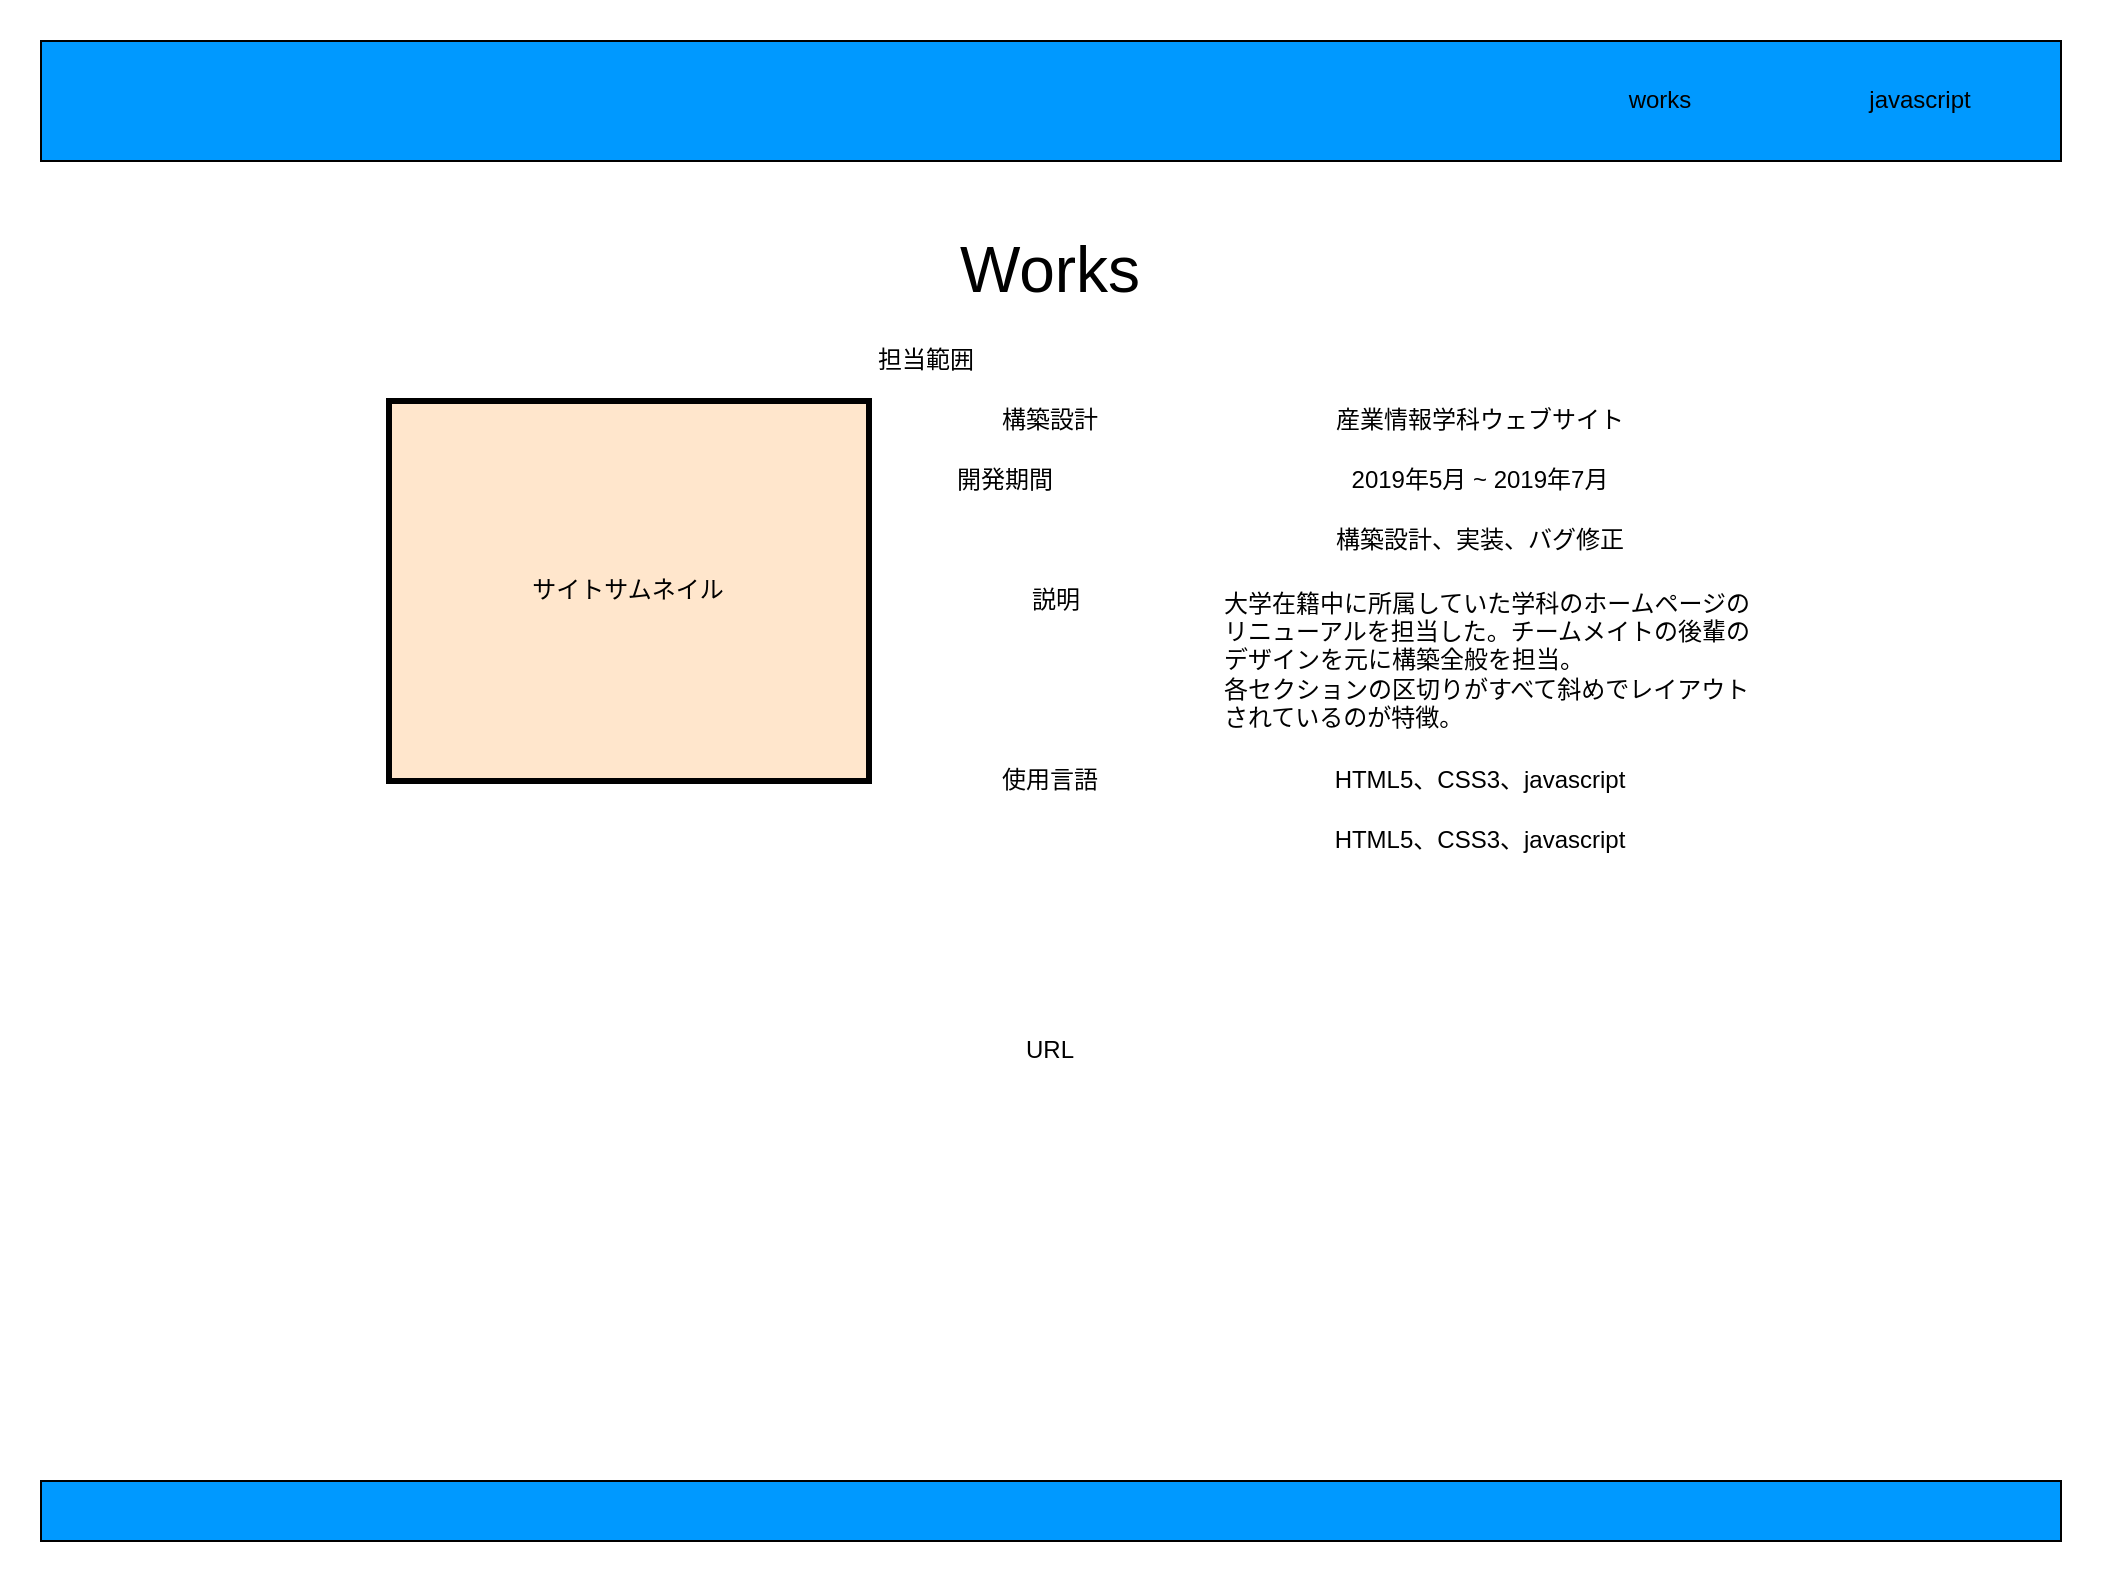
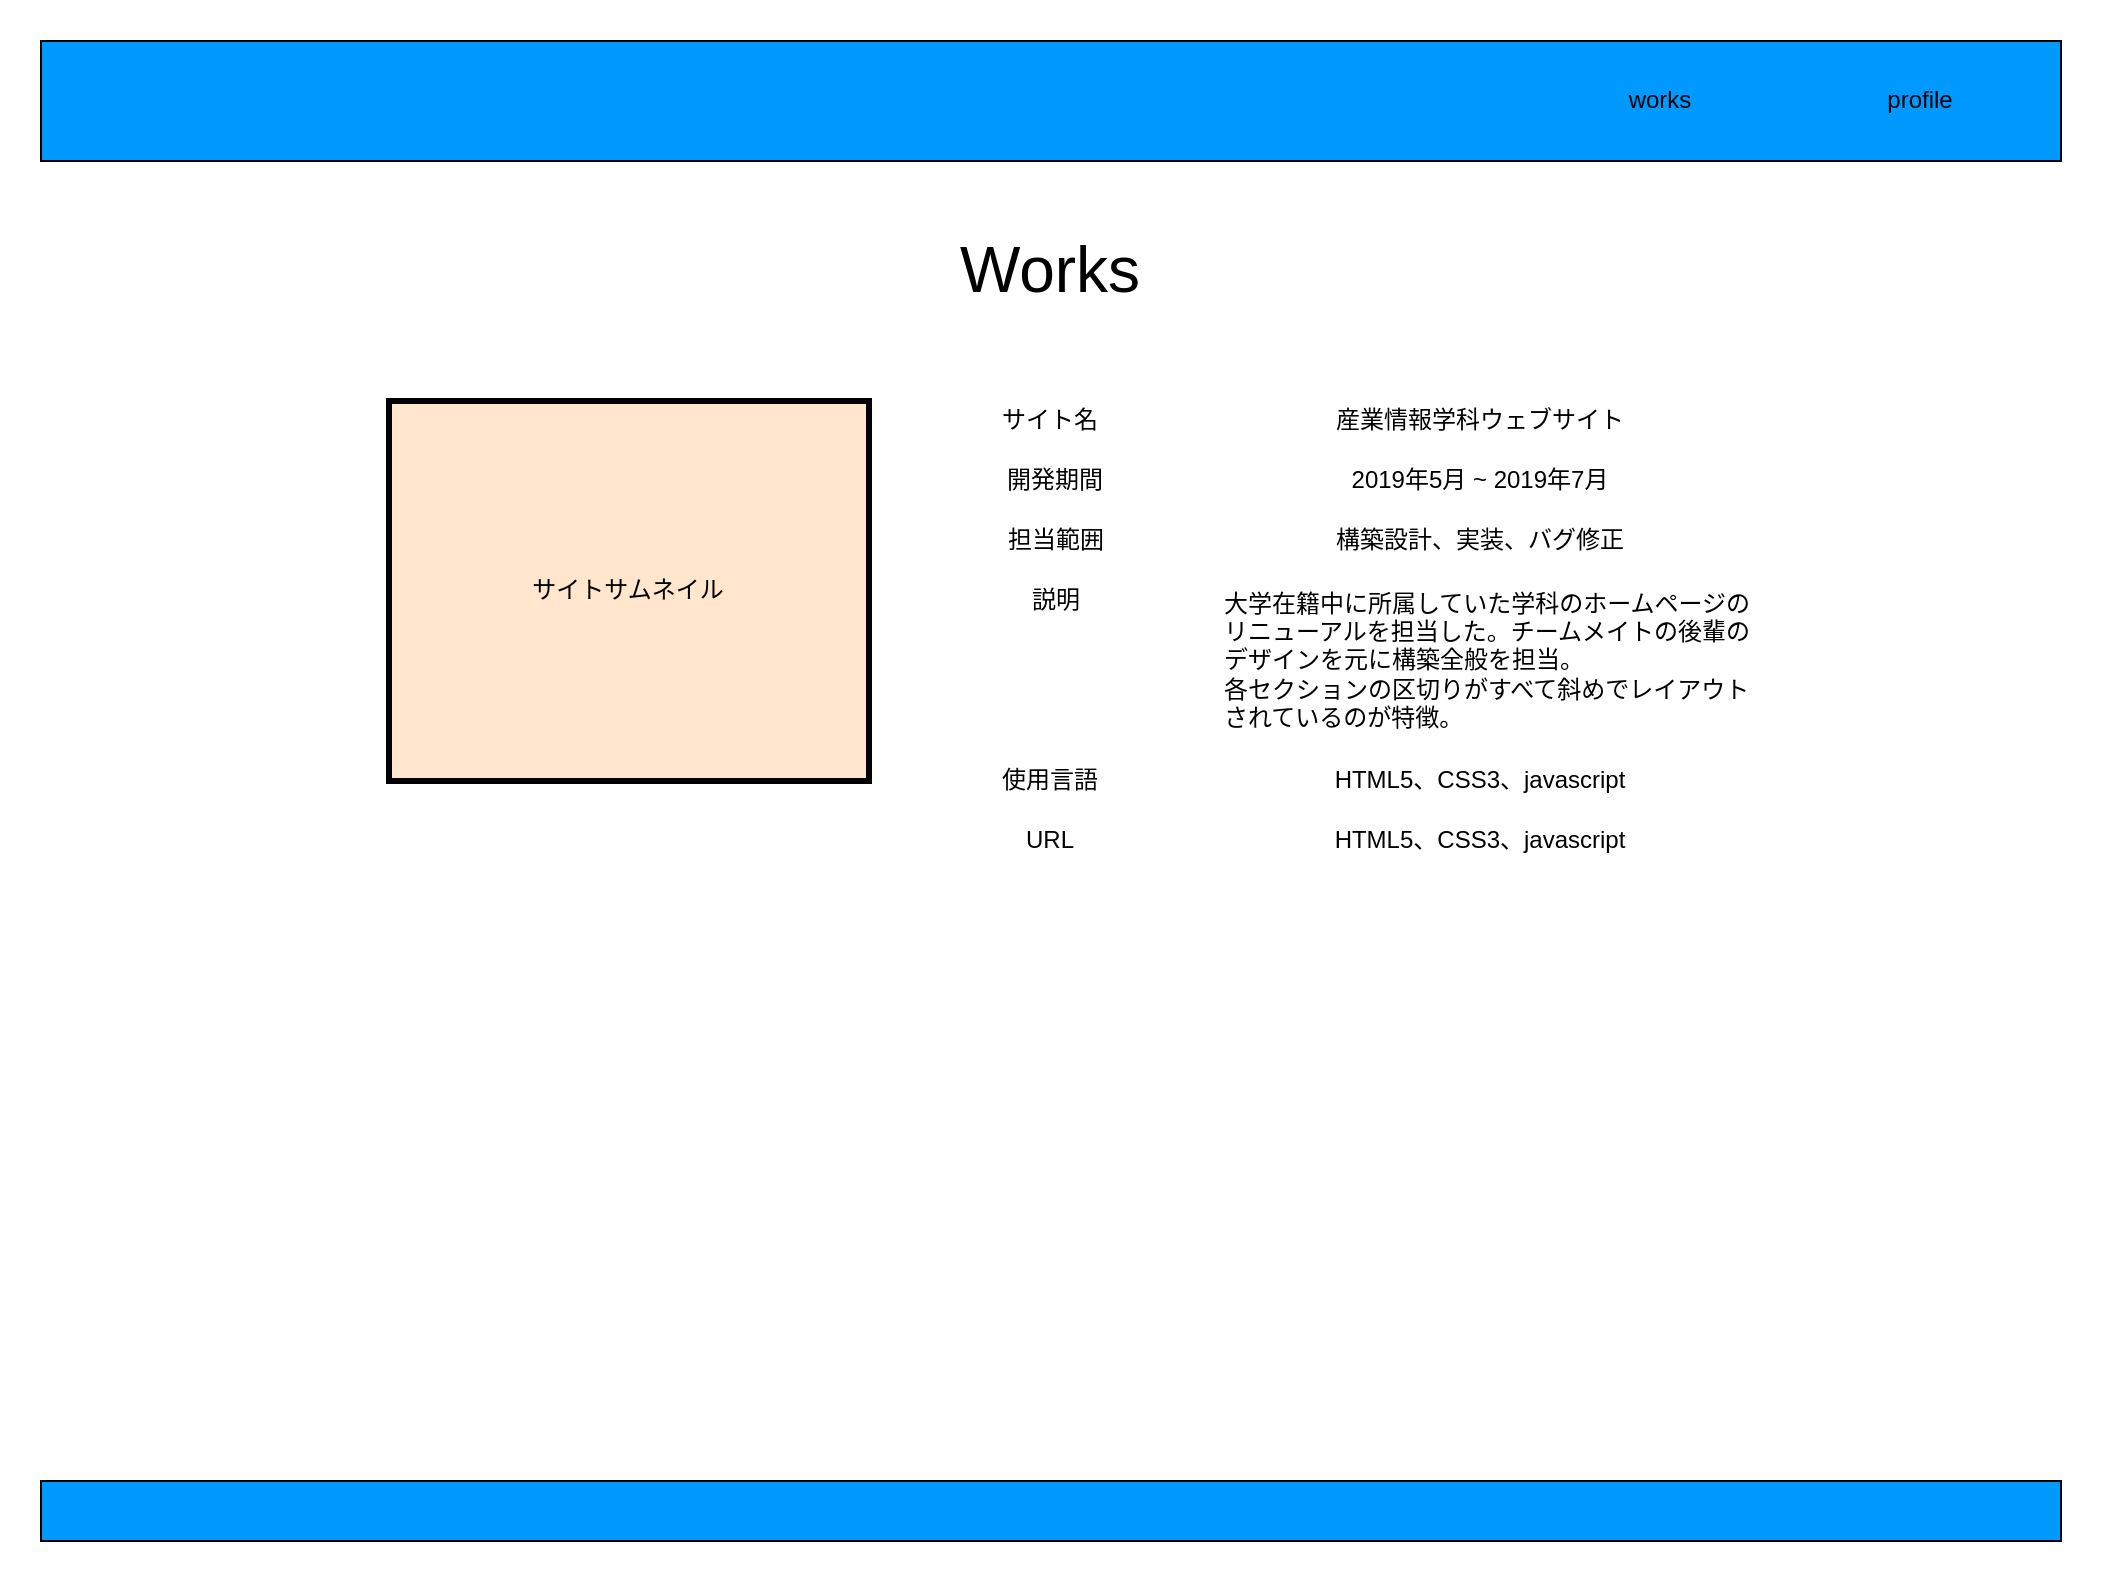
- <mxCell id="5" value="javascript" style="text;html=1;strokeColor=none;fillColor=none;align=center;verticalAlign=middle;whiteSpace=wrap;rounded=0;strokeWidth=3;" vertex="1" parent="1"><mxGeometry x="920" y="40" width="80" height="20" as="geometry" /></mxCell>
+ <mxCell id="5" value="profile" style="text;html=1;strokeColor=none;fillColor=none;align=center;verticalAlign=middle;whiteSpace=wrap;rounded=0;strokeWidth=3;" vertex="1" parent="1"><mxGeometry x="920" y="40" width="80" height="20" as="geometry" /></mxCell>
- <mxCell id="12" value="担当範囲" style="text;html=1;strokeColor=none;fillColor=none;align=center;verticalAlign=middle;whiteSpace=wrap;rounded=0;fontSize=12;fontColor=#000000;" vertex="1" parent="1"><mxGeometry x="407.5" y="170" width="110" height="20" as="geometry" /></mxCell>
+ <mxCell id="12" value="担当範囲" style="text;html=1;strokeColor=none;fillColor=none;align=center;verticalAlign=middle;whiteSpace=wrap;rounded=0;fontSize=12;fontColor=#000000;" vertex="1" parent="1"><mxGeometry x="472.5" y="260" width="110" height="20" as="geometry" /></mxCell>
- <mxCell id="9" value="構築設計" style="text;html=1;strokeColor=none;fillColor=none;align=center;verticalAlign=middle;whiteSpace=wrap;rounded=0;fontColor=#000000;" vertex="1" parent="1"><mxGeometry x="465" y="200" width="120" height="20" as="geometry" /></mxCell>
+ <mxCell id="9" value="サイト名" style="text;html=1;strokeColor=none;fillColor=none;align=center;verticalAlign=middle;whiteSpace=wrap;rounded=0;fontColor=#000000;" vertex="1" parent="1"><mxGeometry x="465" y="200" width="120" height="20" as="geometry" /></mxCell>
- <mxCell id="10" value="開発期間" style="text;html=1;strokeColor=none;fillColor=none;align=center;verticalAlign=middle;whiteSpace=wrap;rounded=0;fontSize=12;fontColor=#000000;" vertex="1" parent="1"><mxGeometry x="440" y="230" width="125" height="20" as="geometry" /></mxCell>
+ <mxCell id="10" value="開発期間" style="text;html=1;strokeColor=none;fillColor=none;align=center;verticalAlign=middle;whiteSpace=wrap;rounded=0;fontSize=12;fontColor=#000000;" vertex="1" parent="1"><mxGeometry x="465" y="230" width="125" height="20" as="geometry" /></mxCell>
- <mxCell id="18" value="URL" style="text;html=1;strokeColor=none;fillColor=none;align=center;verticalAlign=middle;whiteSpace=wrap;rounded=0;fontSize=12;fontColor=#000000;" vertex="1" parent="1"><mxGeometry x="470" y="515" width="110" height="20" as="geometry" /></mxCell>
+ <mxCell id="18" value="URL" style="text;html=1;strokeColor=none;fillColor=none;align=center;verticalAlign=middle;whiteSpace=wrap;rounded=0;fontSize=12;fontColor=#000000;" vertex="1" parent="1"><mxGeometry x="470" y="410" width="110" height="20" as="geometry" /></mxCell>
